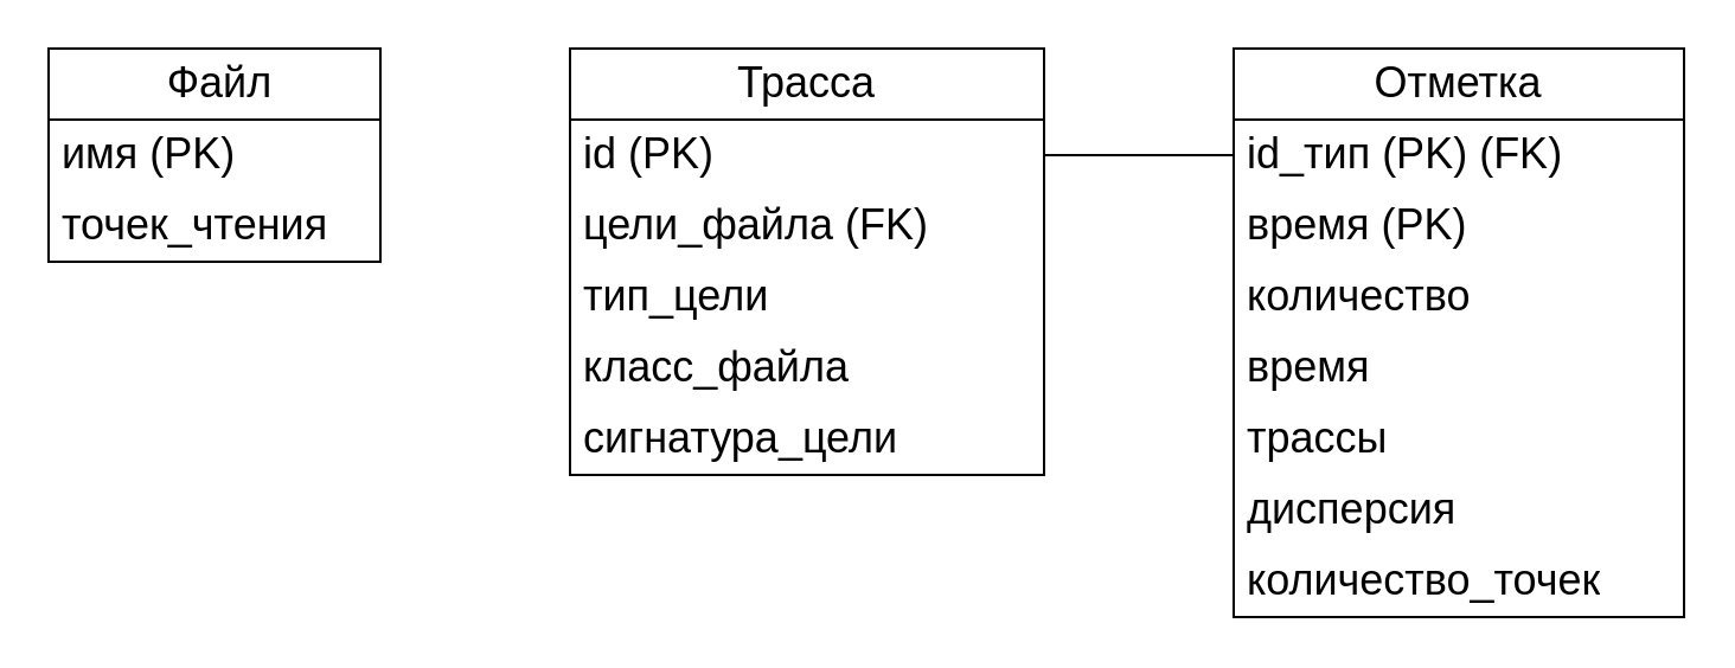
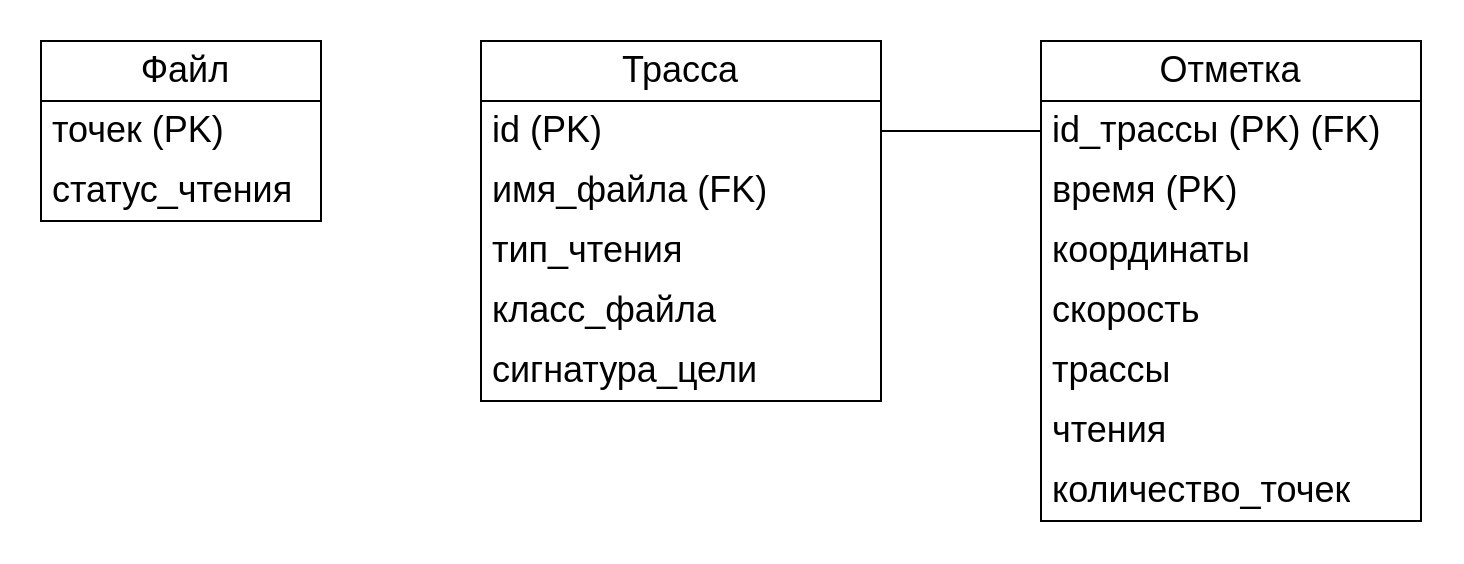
- <mxCell id="3" value="имя (PK)" style="text;strokeColor=none;fillColor=none;align=left;verticalAlign=middle;spacingLeft=4;spacingRight=4;overflow=hidden;points=[[0,0.5],[1,0.5]];portConstraint=eastwest;rotatable=0;whiteSpace=wrap;html=1;fontSize=18;labelBackgroundColor=none;" vertex="1" parent="2"><mxGeometry y="30" width="140" height="30" as="geometry" /></mxCell>
+ <mxCell id="3" value="точек (PK)" style="text;strokeColor=none;fillColor=none;align=left;verticalAlign=middle;spacingLeft=4;spacingRight=4;overflow=hidden;points=[[0,0.5],[1,0.5]];portConstraint=eastwest;rotatable=0;whiteSpace=wrap;html=1;fontSize=18;labelBackgroundColor=none;" vertex="1" parent="2"><mxGeometry y="30" width="140" height="30" as="geometry" /></mxCell>
- <mxCell id="12" value="id_тип (PK) (FK)" style="text;strokeColor=none;fillColor=none;align=left;verticalAlign=middle;spacingLeft=4;spacingRight=4;overflow=hidden;points=[[0,0.5],[1,0.5]];portConstraint=eastwest;rotatable=0;whiteSpace=wrap;html=1;fontSize=18;labelBackgroundColor=none;" vertex="1" parent="11"><mxGeometry y="30" width="190" height="30" as="geometry" /></mxCell>
+ <mxCell id="12" value="id_трассы (PK) (FK)" style="text;strokeColor=none;fillColor=none;align=left;verticalAlign=middle;spacingLeft=4;spacingRight=4;overflow=hidden;points=[[0,0.5],[1,0.5]];portConstraint=eastwest;rotatable=0;whiteSpace=wrap;html=1;fontSize=18;labelBackgroundColor=none;" vertex="1" parent="11"><mxGeometry y="30" width="190" height="30" as="geometry" /></mxCell>
- <mxCell id="4" value="точек_чтения" style="text;strokeColor=none;fillColor=none;align=left;verticalAlign=middle;spacingLeft=4;spacingRight=4;overflow=hidden;points=[[0,0.5],[1,0.5]];portConstraint=eastwest;rotatable=0;whiteSpace=wrap;html=1;fontSize=18;labelBackgroundColor=none;" vertex="1" parent="2"><mxGeometry y="60" width="140" height="30" as="geometry" /></mxCell>
+ <mxCell id="4" value="статус_чтения" style="text;strokeColor=none;fillColor=none;align=left;verticalAlign=middle;spacingLeft=4;spacingRight=4;overflow=hidden;points=[[0,0.5],[1,0.5]];portConstraint=eastwest;rotatable=0;whiteSpace=wrap;html=1;fontSize=18;labelBackgroundColor=none;" vertex="1" parent="2"><mxGeometry y="60" width="140" height="30" as="geometry" /></mxCell>
- <mxCell id="7" value="цели_файла (FK)" style="text;strokeColor=none;fillColor=none;align=left;verticalAlign=middle;spacingLeft=4;spacingRight=4;overflow=hidden;points=[[0,0.5],[1,0.5]];portConstraint=eastwest;rotatable=0;whiteSpace=wrap;html=1;fontSize=18;labelBackgroundColor=none;" vertex="1" parent="5"><mxGeometry y="60" width="200" height="30" as="geometry" /></mxCell>
+ <mxCell id="7" value="имя_файла (FK)" style="text;strokeColor=none;fillColor=none;align=left;verticalAlign=middle;spacingLeft=4;spacingRight=4;overflow=hidden;points=[[0,0.5],[1,0.5]];portConstraint=eastwest;rotatable=0;whiteSpace=wrap;html=1;fontSize=18;labelBackgroundColor=none;" vertex="1" parent="5"><mxGeometry y="60" width="200" height="30" as="geometry" /></mxCell>
- <mxCell id="8" value="тип_цели" style="text;strokeColor=none;fillColor=none;align=left;verticalAlign=middle;spacingLeft=4;spacingRight=4;overflow=hidden;points=[[0,0.5],[1,0.5]];portConstraint=eastwest;rotatable=0;whiteSpace=wrap;html=1;fontSize=18;labelBackgroundColor=none;" vertex="1" parent="5"><mxGeometry y="90" width="200" height="30" as="geometry" /></mxCell>
+ <mxCell id="8" value="тип_чтения" style="text;strokeColor=none;fillColor=none;align=left;verticalAlign=middle;spacingLeft=4;spacingRight=4;overflow=hidden;points=[[0,0.5],[1,0.5]];portConstraint=eastwest;rotatable=0;whiteSpace=wrap;html=1;fontSize=18;labelBackgroundColor=none;" vertex="1" parent="5"><mxGeometry y="90" width="200" height="30" as="geometry" /></mxCell>
- <mxCell id="14" value="количество" style="text;strokeColor=none;fillColor=none;align=left;verticalAlign=middle;spacingLeft=4;spacingRight=4;overflow=hidden;points=[[0,0.5],[1,0.5]];portConstraint=eastwest;rotatable=0;whiteSpace=wrap;html=1;fontSize=18;labelBackgroundColor=none;" vertex="1" parent="11"><mxGeometry y="90" width="190" height="30" as="geometry" /></mxCell>
+ <mxCell id="14" value="координаты" style="text;strokeColor=none;fillColor=none;align=left;verticalAlign=middle;spacingLeft=4;spacingRight=4;overflow=hidden;points=[[0,0.5],[1,0.5]];portConstraint=eastwest;rotatable=0;whiteSpace=wrap;html=1;fontSize=18;labelBackgroundColor=none;" vertex="1" parent="11"><mxGeometry y="90" width="190" height="30" as="geometry" /></mxCell>
- <mxCell id="15" value="время" style="text;strokeColor=none;fillColor=none;align=left;verticalAlign=middle;spacingLeft=4;spacingRight=4;overflow=hidden;points=[[0,0.5],[1,0.5]];portConstraint=eastwest;rotatable=0;whiteSpace=wrap;html=1;fontSize=18;labelBackgroundColor=none;" vertex="1" parent="11"><mxGeometry y="120" width="190" height="30" as="geometry" /></mxCell>
+ <mxCell id="15" value="скорость" style="text;strokeColor=none;fillColor=none;align=left;verticalAlign=middle;spacingLeft=4;spacingRight=4;overflow=hidden;points=[[0,0.5],[1,0.5]];portConstraint=eastwest;rotatable=0;whiteSpace=wrap;html=1;fontSize=18;labelBackgroundColor=none;" vertex="1" parent="11"><mxGeometry y="120" width="190" height="30" as="geometry" /></mxCell>
- <mxCell id="17" value="дисперсия" style="text;strokeColor=none;fillColor=none;align=left;verticalAlign=middle;spacingLeft=4;spacingRight=4;overflow=hidden;points=[[0,0.5],[1,0.5]];portConstraint=eastwest;rotatable=0;whiteSpace=wrap;html=1;fontSize=18;labelBackgroundColor=none;" vertex="1" parent="11"><mxGeometry y="180" width="190" height="30" as="geometry" /></mxCell>
+ <mxCell id="17" value="чтения" style="text;strokeColor=none;fillColor=none;align=left;verticalAlign=middle;spacingLeft=4;spacingRight=4;overflow=hidden;points=[[0,0.5],[1,0.5]];portConstraint=eastwest;rotatable=0;whiteSpace=wrap;html=1;fontSize=18;labelBackgroundColor=none;" vertex="1" parent="11"><mxGeometry y="180" width="190" height="30" as="geometry" /></mxCell>
